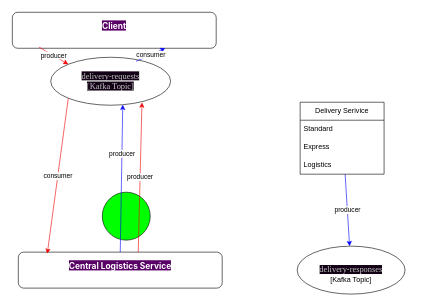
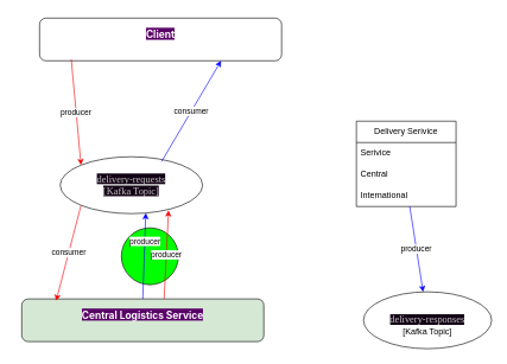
- <mxCell id="5" value="&#10;&lt;strong style=&quot;box-sizing: border-box; border-width: 0px; border-style: solid; border-color: rgb(229, 231, 235); --tw-border-spacing-x: 0; --tw-border-spacing-y: 0; --tw-translate-x: 0; --tw-translate-y: 0; --tw-rotate: 0; --tw-skew-x: 0; --tw-skew-y: 0; --tw-scale-x: 1; --tw-scale-y: 1; --tw-pan-x: ; --tw-pan-y: ; --tw-pinch-zoom: ; --tw-scroll-snap-strictness: proximity; --tw-gradient-from-position: ; --tw-gradient-via-position: ; --tw-gradient-to-position: ; --tw-ordinal: ; --tw-slashed-zero: ; --tw-numeric-figure: ; --tw-numeric-spacing: ; --tw-numeric-fraction: ; --tw-ring-inset: ; --tw-ring-offset-width: 0px; --tw-ring-offset-color: #fff; --tw-ring-color: rgb(59 130 246 / 0.5); --tw-ring-offset-shadow: 0 0 #0000; --tw-ring-shadow: 0 0 #0000; --tw-shadow: 0 0 #0000; --tw-shadow-colored: 0 0 #0000; --tw-blur: ; --tw-brightness: ; --tw-contrast: ; --tw-grayscale: ; --tw-hue-rotate: ; --tw-invert: ; --tw-saturate: ; --tw-sepia: ; --tw-drop-shadow: ; --tw-backdrop-blur: ; --tw-backdrop-brightness: ; --tw-backdrop-contrast: ; --tw-backdrop-grayscale: ; --tw-backdrop-hue-rotate: ; --tw-backdrop-invert: ; --tw-backdrop-opacity: ; --tw-backdrop-saturate: ; --tw-backdrop-sepia: ; --tw-contain-size: ; --tw-contain-layout: ; --tw-contain-paint: ; --tw-contain-style: ; font-weight: bolder; color: rgb(255, 255, 255); font-family: &amp;quot;SF Pro Display&amp;quot;; font-size: 14px; font-style: normal; font-variant-ligatures: normal; font-variant-caps: normal; letter-spacing: normal; orphans: 2; text-align: left; text-indent: 0px; text-transform: none; widows: 2; word-spacing: 0px; -webkit-text-stroke-width: 0px; white-space: normal; background-color: rgb(88, 0, 102); text-decoration-thickness: initial; text-decoration-style: initial; text-decoration-color: initial;&quot;&gt;Client&lt;/strong&gt;&#10;&#10;" style="rounded=1;whiteSpace=wrap;html=1;" parent="1" vertex="1"><mxGeometry x="20" width="340" height="60" as="geometry" y="20" /></mxCell>
+ <mxCell id="5" value="&#10;&lt;strong style=&quot;box-sizing: border-box; border-width: 0px; border-style: solid; border-color: rgb(229, 231, 235); --tw-border-spacing-x: 0; --tw-border-spacing-y: 0; --tw-translate-x: 0; --tw-translate-y: 0; --tw-rotate: 0; --tw-skew-x: 0; --tw-skew-y: 0; --tw-scale-x: 1; --tw-scale-y: 1; --tw-pan-x: ; --tw-pan-y: ; --tw-pinch-zoom: ; --tw-scroll-snap-strictness: proximity; --tw-gradient-from-position: ; --tw-gradient-via-position: ; --tw-gradient-to-position: ; --tw-ordinal: ; --tw-slashed-zero: ; --tw-numeric-figure: ; --tw-numeric-spacing: ; --tw-numeric-fraction: ; --tw-ring-inset: ; --tw-ring-offset-width: 0px; --tw-ring-offset-color: #fff; --tw-ring-color: rgb(59 130 246 / 0.5); --tw-ring-offset-shadow: 0 0 #0000; --tw-ring-shadow: 0 0 #0000; --tw-shadow: 0 0 #0000; --tw-shadow-colored: 0 0 #0000; --tw-blur: ; --tw-brightness: ; --tw-contrast: ; --tw-grayscale: ; --tw-hue-rotate: ; --tw-invert: ; --tw-saturate: ; --tw-sepia: ; --tw-drop-shadow: ; --tw-backdrop-blur: ; --tw-backdrop-brightness: ; --tw-backdrop-contrast: ; --tw-backdrop-grayscale: ; --tw-backdrop-hue-rotate: ; --tw-backdrop-invert: ; --tw-backdrop-opacity: ; --tw-backdrop-saturate: ; --tw-backdrop-sepia: ; --tw-contain-size: ; --tw-contain-layout: ; --tw-contain-paint: ; --tw-contain-style: ; font-weight: bolder; color: rgb(255, 255, 255); font-family: &amp;quot;SF Pro Display&amp;quot;; font-size: 14px; font-style: normal; font-variant-ligatures: normal; font-variant-caps: normal; letter-spacing: normal; orphans: 2; text-align: left; text-indent: 0px; text-transform: none; widows: 2; word-spacing: 0px; -webkit-text-stroke-width: 0px; white-space: normal; background-color: rgb(88, 0, 102); text-decoration-thickness: initial; text-decoration-style: initial; text-decoration-color: initial;&quot;&gt;Client&lt;/strong&gt;&#10;&#10;" style="rounded=1;whiteSpace=wrap;html=1;" parent="1" vertex="1"><mxGeometry x="55" y="25" width="340" height="60" as="geometry" /></mxCell>
- <mxCell id="7" value="&lt;span style=&quot;color: rgb(197, 200, 198); font-family: &amp;quot;Space Mono&amp;quot;; font-size: 14px; text-align: start; white-space: pre; background-color: rgb(18, 0, 20);&quot;&gt;delivery-requests&lt;/span&gt;&lt;div&gt;&lt;span style=&quot;color: rgb(197, 200, 198); font-family: &amp;quot;Space Mono&amp;quot;; font-size: 14px; text-align: start; white-space: pre; background-color: rgb(18, 0, 20);&quot;&gt;[Kafka Topic]&lt;/span&gt;&lt;/div&gt;" style="ellipse;whiteSpace=wrap;html=1;" parent="1" vertex="1"><mxGeometry x="84" y="95" width="200" height="80" as="geometry" /></mxCell>
+ <mxCell id="7" value="&lt;span style=&quot;color: rgb(197, 200, 198); font-family: &amp;quot;Space Mono&amp;quot;; font-size: 14px; text-align: start; white-space: pre; background-color: rgb(18, 0, 20);&quot;&gt;delivery-requests&lt;/span&gt;&lt;div&gt;&lt;span style=&quot;color: rgb(197, 200, 198); font-family: &amp;quot;Space Mono&amp;quot;; font-size: 14px; text-align: start; white-space: pre; background-color: rgb(18, 0, 20);&quot;&gt;[Kafka Topic]&lt;/span&gt;&lt;/div&gt;" style="ellipse;whiteSpace=wrap;html=1;" parent="1" vertex="1"><mxGeometry x="84" y="220" width="200" height="80" as="geometry" /></mxCell>
- <mxCell id="14" value="Standard" style="text;strokeColor=none;fillColor=none;align=left;verticalAlign=middle;spacingLeft=4;spacingRight=4;overflow=hidden;points=[[0,0.5],[1,0.5]];portConstraint=eastwest;rotatable=0;whiteSpace=wrap;html=1;" vertex="1" parent="13"><mxGeometry y="30" width="140" height="30" as="geometry" /></mxCell>
+ <mxCell id="14" value="Serivice" style="text;strokeColor=none;fillColor=none;align=left;verticalAlign=middle;spacingLeft=4;spacingRight=4;overflow=hidden;points=[[0,0.5],[1,0.5]];portConstraint=eastwest;rotatable=0;whiteSpace=wrap;html=1;" vertex="1" parent="13"><mxGeometry y="30" width="140" height="30" as="geometry" /></mxCell>
- <mxCell id="15" value="Express" style="text;strokeColor=none;fillColor=none;align=left;verticalAlign=middle;spacingLeft=4;spacingRight=4;overflow=hidden;points=[[0,0.5],[1,0.5]];portConstraint=eastwest;rotatable=0;whiteSpace=wrap;html=1;" vertex="1" parent="13"><mxGeometry y="60" width="140" height="30" as="geometry" /></mxCell>
+ <mxCell id="15" value="Central" style="text;strokeColor=none;fillColor=none;align=left;verticalAlign=middle;spacingLeft=4;spacingRight=4;overflow=hidden;points=[[0,0.5],[1,0.5]];portConstraint=eastwest;rotatable=0;whiteSpace=wrap;html=1;" vertex="1" parent="13"><mxGeometry y="60" width="140" height="30" as="geometry" /></mxCell>
- <mxCell id="16" value="Logistics" style="text;strokeColor=none;fillColor=none;align=left;verticalAlign=middle;spacingLeft=4;spacingRight=4;overflow=hidden;points=[[0,0.5],[1,0.5]];portConstraint=eastwest;rotatable=0;whiteSpace=wrap;html=1;" vertex="1" parent="13"><mxGeometry y="90" width="140" height="30" as="geometry" /></mxCell>
+ <mxCell id="16" value="International" style="text;strokeColor=none;fillColor=none;align=left;verticalAlign=middle;spacingLeft=4;spacingRight=4;overflow=hidden;points=[[0,0.5],[1,0.5]];portConstraint=eastwest;rotatable=0;whiteSpace=wrap;html=1;" vertex="1" parent="13"><mxGeometry y="90" width="140" height="30" as="geometry" /></mxCell>
- <mxCell id="4" value="&#10;&lt;strong style=&quot;box-sizing: border-box; border-width: 0px; border-style: solid; border-color: rgb(229, 231, 235); --tw-border-spacing-x: 0; --tw-border-spacing-y: 0; --tw-translate-x: 0; --tw-translate-y: 0; --tw-rotate: 0; --tw-skew-x: 0; --tw-skew-y: 0; --tw-scale-x: 1; --tw-scale-y: 1; --tw-pan-x: ; --tw-pan-y: ; --tw-pinch-zoom: ; --tw-scroll-snap-strictness: proximity; --tw-gradient-from-position: ; --tw-gradient-via-position: ; --tw-gradient-to-position: ; --tw-ordinal: ; --tw-slashed-zero: ; --tw-numeric-figure: ; --tw-numeric-spacing: ; --tw-numeric-fraction: ; --tw-ring-inset: ; --tw-ring-offset-width: 0px; --tw-ring-offset-color: #fff; --tw-ring-color: rgb(59 130 246 / 0.5); --tw-ring-offset-shadow: 0 0 #0000; --tw-ring-shadow: 0 0 #0000; --tw-shadow: 0 0 #0000; --tw-shadow-colored: 0 0 #0000; --tw-blur: ; --tw-brightness: ; --tw-contrast: ; --tw-grayscale: ; --tw-hue-rotate: ; --tw-invert: ; --tw-saturate: ; --tw-sepia: ; --tw-drop-shadow: ; --tw-backdrop-blur: ; --tw-backdrop-brightness: ; --tw-backdrop-contrast: ; --tw-backdrop-grayscale: ; --tw-backdrop-hue-rotate: ; --tw-backdrop-invert: ; --tw-backdrop-opacity: ; --tw-backdrop-saturate: ; --tw-backdrop-sepia: ; --tw-contain-size: ; --tw-contain-layout: ; --tw-contain-paint: ; --tw-contain-style: ; font-weight: bolder; color: rgb(255, 255, 255); font-family: &amp;quot;SF Pro Display&amp;quot;; font-size: 14px; font-style: normal; font-variant-ligatures: normal; font-variant-caps: normal; letter-spacing: normal; orphans: 2; text-align: left; text-indent: 0px; text-transform: none; widows: 2; word-spacing: 0px; -webkit-text-stroke-width: 0px; white-space: normal; background-color: rgb(88, 0, 102); text-decoration-thickness: initial; text-decoration-style: initial; text-decoration-color: initial;&quot;&gt;Central Logistics Service&lt;/strong&gt;&#10;&#10;" style="rounded=1;whiteSpace=wrap;html=1;" parent="1" vertex="1"><mxGeometry x="30" y="420" width="340" height="60" as="geometry" /></mxCell>
+ <mxCell id="4" value="&#10;&lt;strong style=&quot;box-sizing: border-box; border-width: 0px; border-style: solid; border-color: rgb(229, 231, 235); --tw-border-spacing-x: 0; --tw-border-spacing-y: 0; --tw-translate-x: 0; --tw-translate-y: 0; --tw-rotate: 0; --tw-skew-x: 0; --tw-skew-y: 0; --tw-scale-x: 1; --tw-scale-y: 1; --tw-pan-x: ; --tw-pan-y: ; --tw-pinch-zoom: ; --tw-scroll-snap-strictness: proximity; --tw-gradient-from-position: ; --tw-gradient-via-position: ; --tw-gradient-to-position: ; --tw-ordinal: ; --tw-slashed-zero: ; --tw-numeric-figure: ; --tw-numeric-spacing: ; --tw-numeric-fraction: ; --tw-ring-inset: ; --tw-ring-offset-width: 0px; --tw-ring-offset-color: #fff; --tw-ring-color: rgb(59 130 246 / 0.5); --tw-ring-offset-shadow: 0 0 #0000; --tw-ring-shadow: 0 0 #0000; --tw-shadow: 0 0 #0000; --tw-shadow-colored: 0 0 #0000; --tw-blur: ; --tw-brightness: ; --tw-contrast: ; --tw-grayscale: ; --tw-hue-rotate: ; --tw-invert: ; --tw-saturate: ; --tw-sepia: ; --tw-drop-shadow: ; --tw-backdrop-blur: ; --tw-backdrop-brightness: ; --tw-backdrop-contrast: ; --tw-backdrop-grayscale: ; --tw-backdrop-hue-rotate: ; --tw-backdrop-invert: ; --tw-backdrop-opacity: ; --tw-backdrop-saturate: ; --tw-backdrop-sepia: ; --tw-contain-size: ; --tw-contain-layout: ; --tw-contain-paint: ; --tw-contain-style: ; font-weight: bolder; color: rgb(255, 255, 255); font-family: &amp;quot;SF Pro Display&amp;quot;; font-size: 14px; font-style: normal; font-variant-ligatures: normal; font-variant-caps: normal; letter-spacing: normal; orphans: 2; text-align: left; text-indent: 0px; text-transform: none; widows: 2; word-spacing: 0px; -webkit-text-stroke-width: 0px; white-space: normal; background-color: rgb(88, 0, 102); text-decoration-thickness: initial; text-decoration-style: initial; text-decoration-color: initial;&quot;&gt;Central Logistics Service&lt;/strong&gt;&#10;&#10;" style="rounded=1;whiteSpace=wrap;html=1;fillColor=#d5e8d4;" parent="1" vertex="1"><mxGeometry x="30" y="420" width="340" height="60" as="geometry" /></mxCell>
- <mxCell id="6" value="&lt;br&gt;&lt;span style=&quot;color: rgb(197, 200, 198); font-family: &amp;quot;Space Mono&amp;quot;; font-size: 14px; font-style: normal; font-variant-ligatures: normal; font-variant-caps: normal; font-weight: 400; letter-spacing: normal; orphans: 2; text-align: start; text-indent: 0px; text-transform: none; widows: 2; word-spacing: 0px; -webkit-text-stroke-width: 0px; white-space: pre; background-color: rgb(18, 0, 20); text-decoration-thickness: initial; text-decoration-style: initial; text-decoration-color: initial; display: inline !important; float: none;&quot;&gt;delivery-responses&lt;/span&gt;&lt;br&gt;[Kafka Topic]" style="ellipse;whiteSpace=wrap;html=1;" parent="1" vertex="1"><mxGeometry x="495" y="410" width="180" height="80" as="geometry" /></mxCell>
+ <mxCell id="6" value="&lt;br&gt;&lt;span style=&quot;color: rgb(197, 200, 198); font-family: &amp;quot;Space Mono&amp;quot;; font-size: 14px; font-style: normal; font-variant-ligatures: normal; font-variant-caps: normal; font-weight: 400; letter-spacing: normal; orphans: 2; text-align: start; text-indent: 0px; text-transform: none; widows: 2; word-spacing: 0px; -webkit-text-stroke-width: 0px; white-space: pre; background-color: rgb(18, 0, 20); text-decoration-thickness: initial; text-decoration-style: initial; text-decoration-color: initial; display: inline !important; float: none;&quot;&gt;delivery-responses&lt;/span&gt;&lt;br&gt;[Kafka Topic]" style="ellipse;whiteSpace=wrap;html=1;" parent="1" vertex="1"><mxGeometry x="510" y="410" width="180" height="80" as="geometry" /></mxCell>
